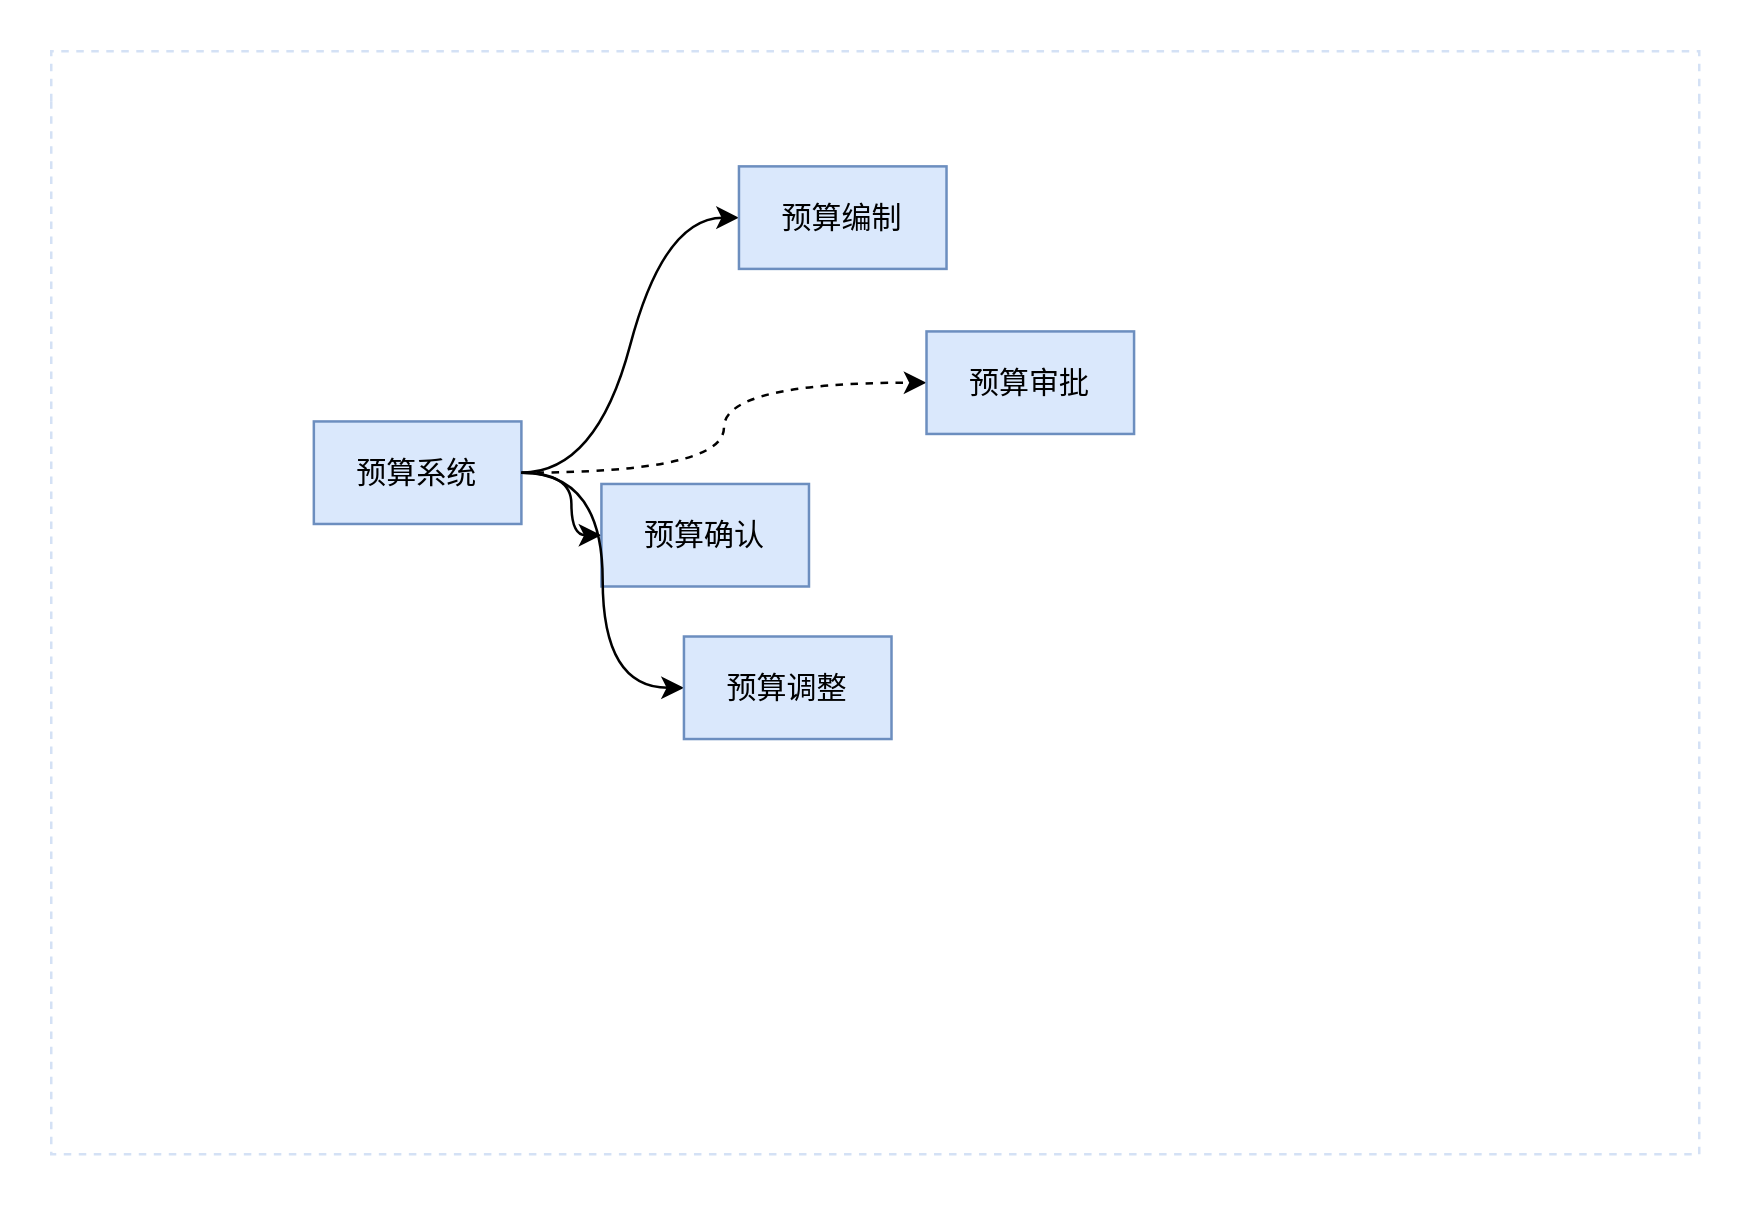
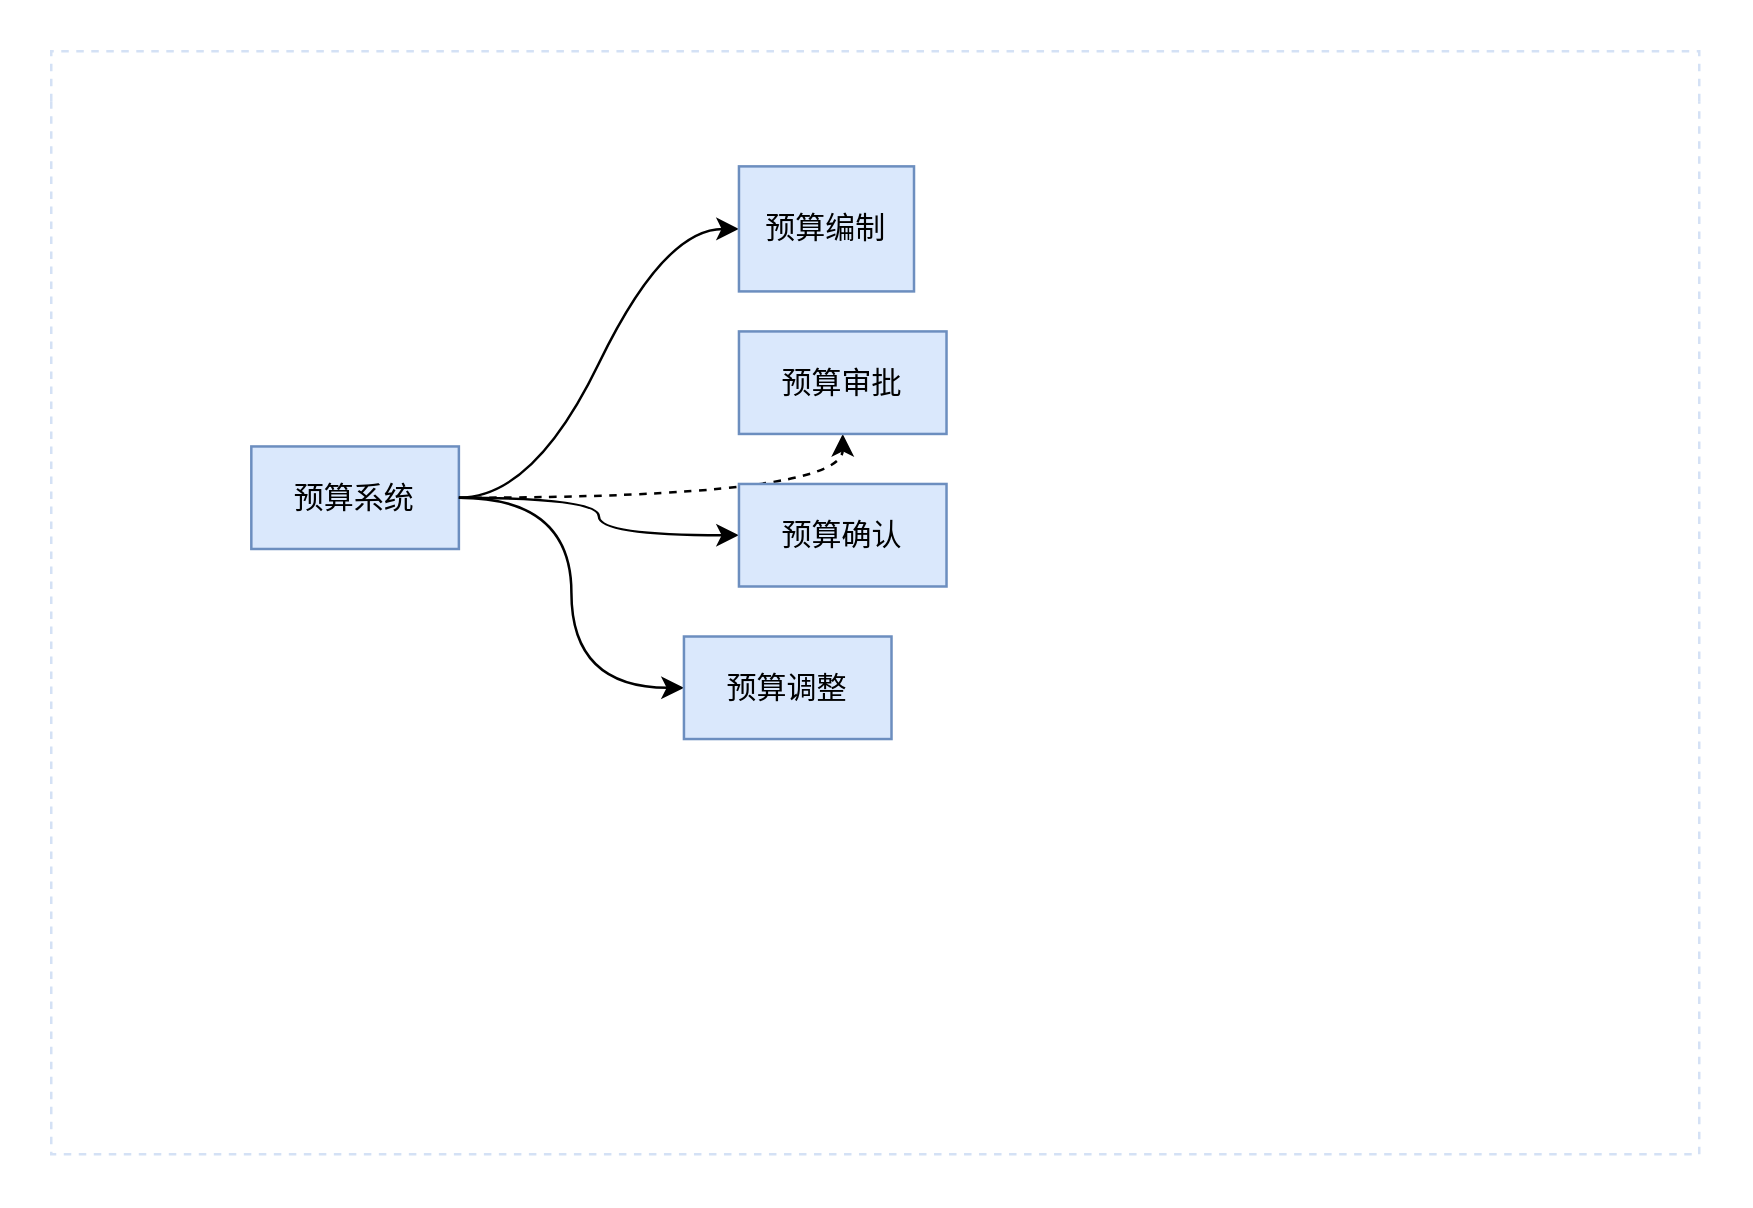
- <mxCell id="5" value="预算编制" style="rounded=0;whiteSpace=wrap;html=1;fillColor=#dae8fc;strokeColor=#6c8ebf;" vertex="1" parent="2"><mxGeometry x="275" y="46" width="83" height="41" as="geometry" /></mxCell>
+ <mxCell id="5" value="预算编制" style="rounded=0;whiteSpace=wrap;html=1;fillColor=#dae8fc;strokeColor=#6c8ebf;" vertex="1" parent="2"><mxGeometry x="275" y="46" width="70" height="50" as="geometry" /></mxCell>
- <mxCell id="7" value="预算审批" style="rounded=0;whiteSpace=wrap;html=1;fillColor=#dae8fc;strokeColor=#6c8ebf;" vertex="1" parent="2"><mxGeometry x="350" y="112.0" width="83" height="41" as="geometry" /></mxCell>
+ <mxCell id="7" value="预算审批" style="rounded=0;whiteSpace=wrap;html=1;fillColor=#dae8fc;strokeColor=#6c8ebf;" vertex="1" parent="2"><mxGeometry x="275" y="112.0" width="83" height="41" as="geometry" /></mxCell>
- <mxCell id="3" value="预算系统" style="rounded=0;whiteSpace=wrap;html=1;fillColor=#dae8fc;strokeColor=#6c8ebf;" vertex="1" parent="2"><mxGeometry x="105" y="148" width="83" height="41" as="geometry" /></mxCell>
+ <mxCell id="3" value="预算系统" style="rounded=0;whiteSpace=wrap;html=1;fillColor=#dae8fc;strokeColor=#6c8ebf;" vertex="1" parent="2"><mxGeometry x="80" y="158" width="83" height="41" as="geometry" /></mxCell>
- <mxCell id="9" value="预算确认" style="rounded=0;whiteSpace=wrap;html=1;fillColor=#dae8fc;strokeColor=#6c8ebf;" vertex="1" parent="2"><mxGeometry x="220" y="173.0" width="83" height="41" as="geometry" /></mxCell>
+ <mxCell id="9" value="预算确认" style="rounded=0;whiteSpace=wrap;html=1;fillColor=#dae8fc;strokeColor=#6c8ebf;" vertex="1" parent="2"><mxGeometry x="275" y="173.0" width="83" height="41" as="geometry" /></mxCell>
